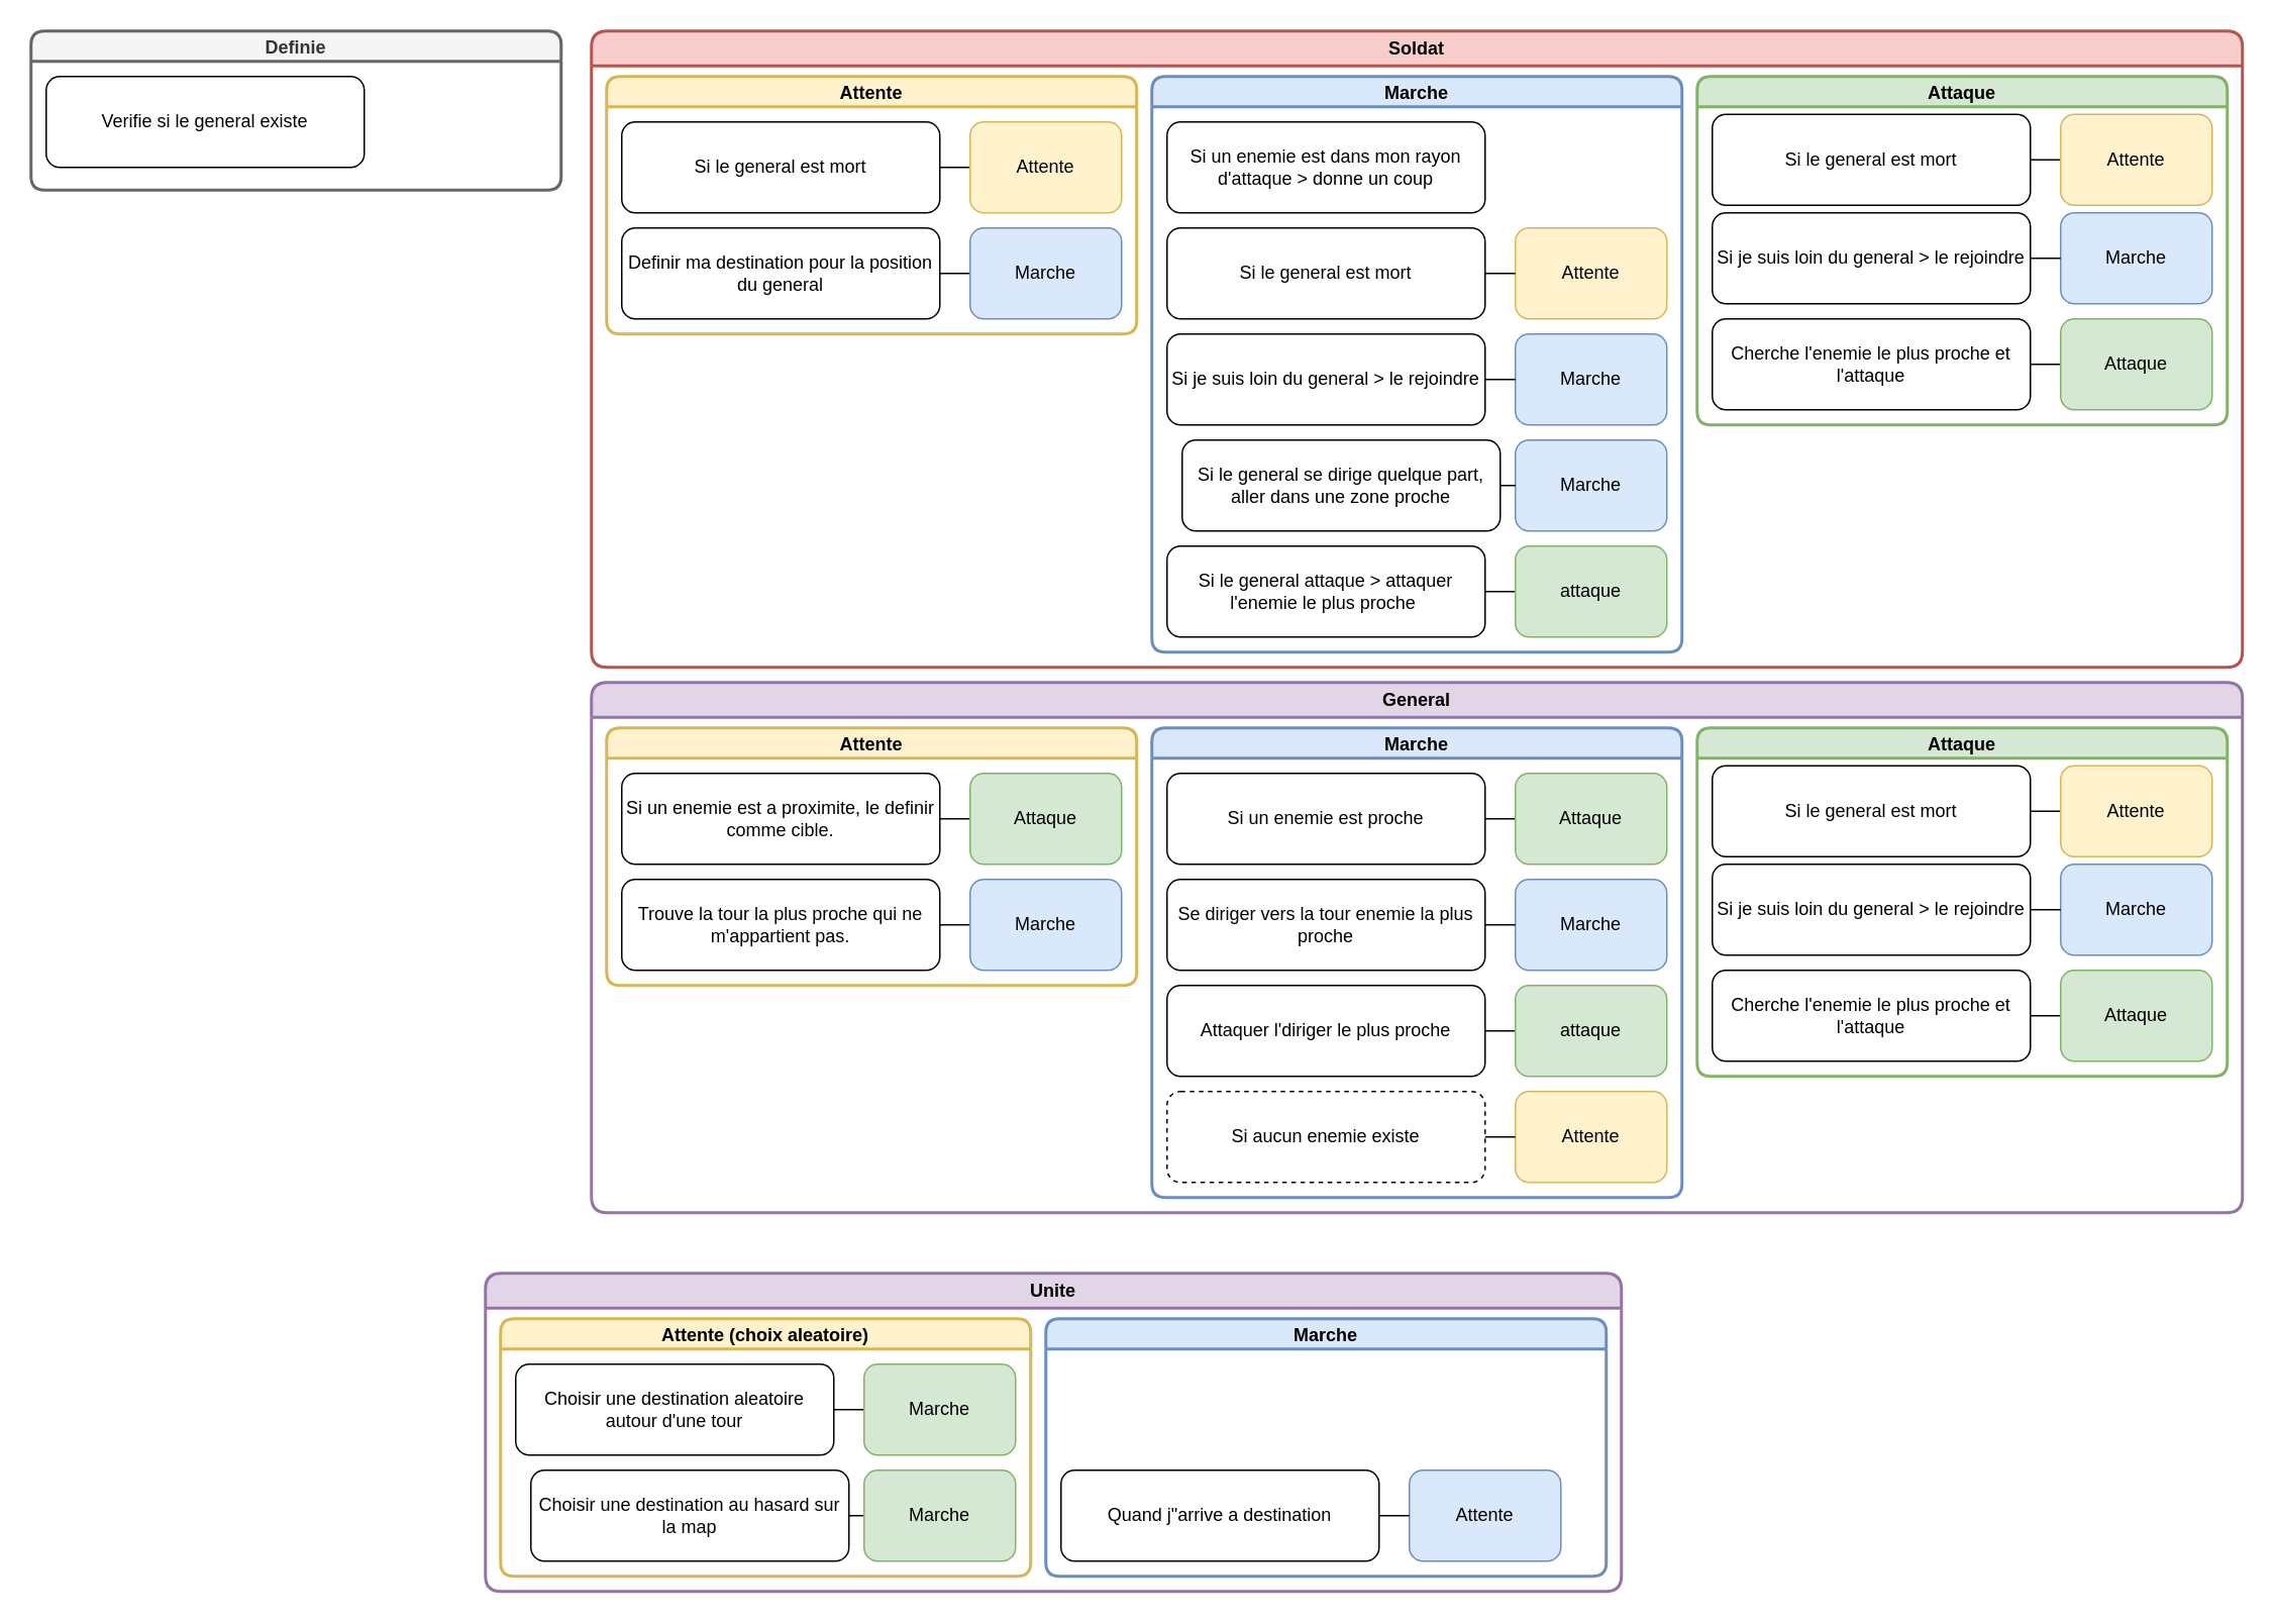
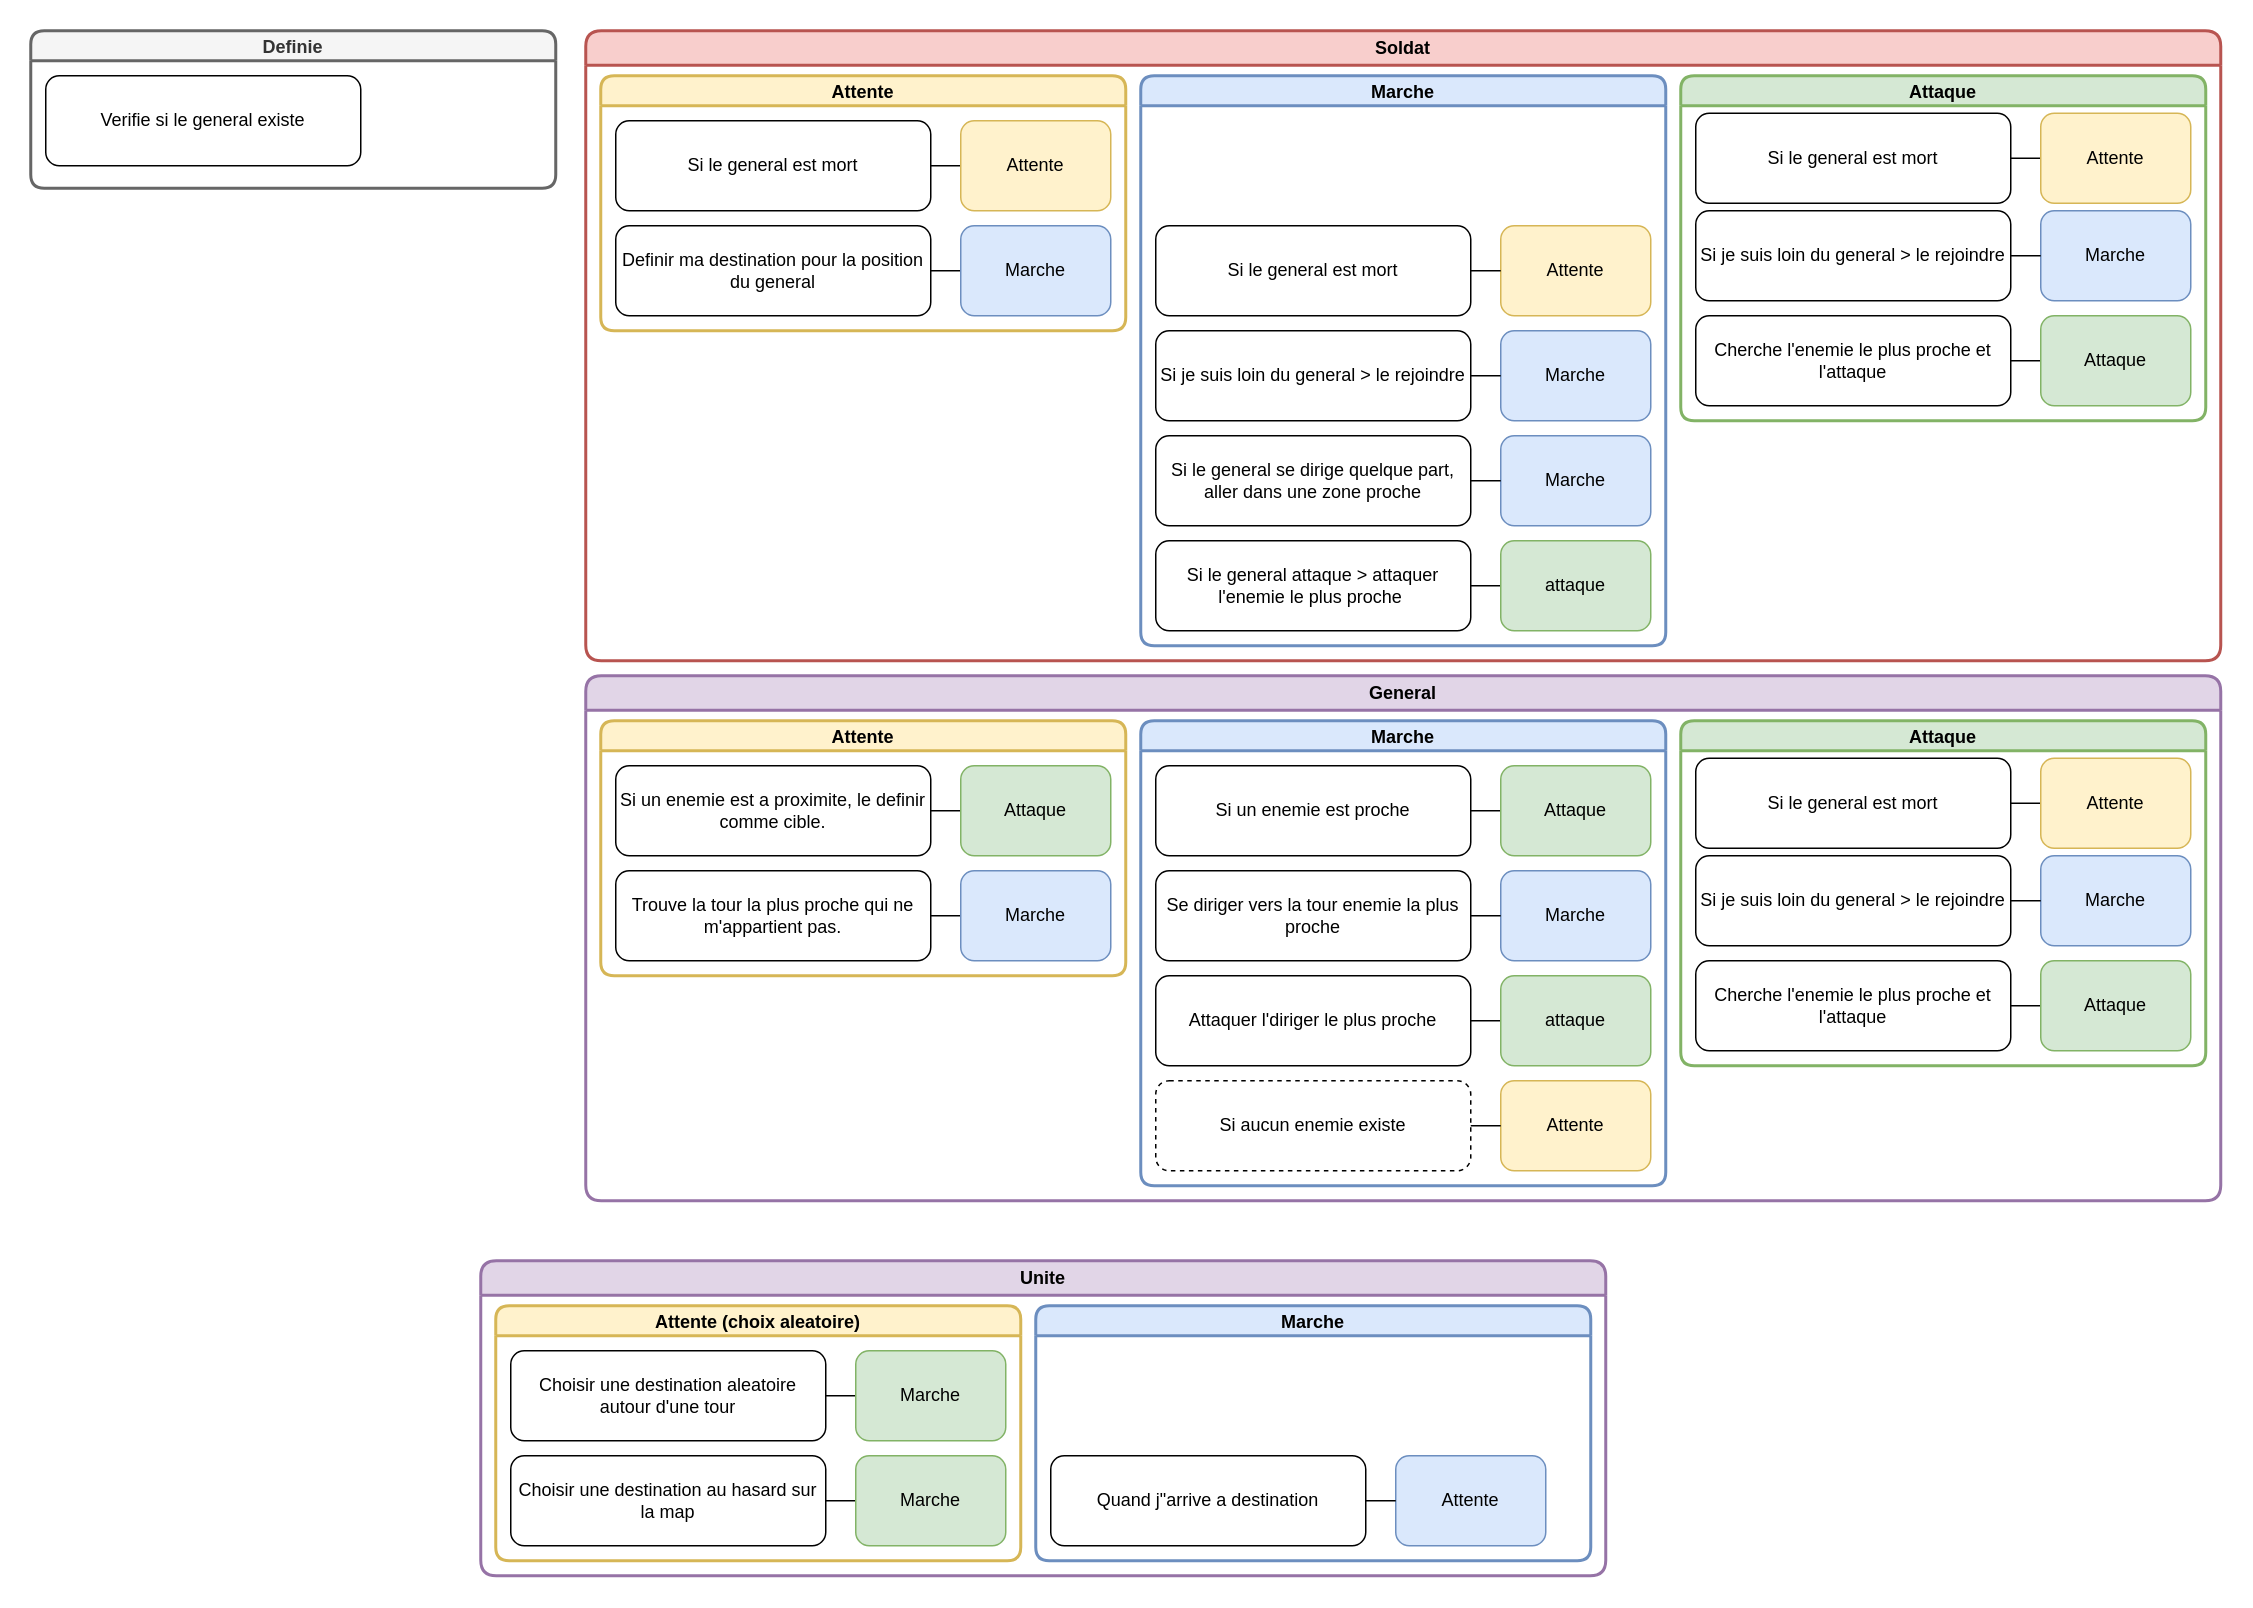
- <mxCell id="11" value="Si un enemie est dans mon rayon d'attaque &amp;gt; donne un coup" style="whiteSpace=wrap;html=1;align=center;treeFolding=1;treeMoving=1;newEdgeStyle={&quot;edgeStyle&quot;:&quot;elbowEdgeStyle&quot;,&quot;startArrow&quot;:&quot;none&quot;,&quot;endArrow&quot;:&quot;none&quot;};rounded=1;glass=0;" parent="10" vertex="1"><mxGeometry x="10" y="30" width="210" height="60" as="geometry" /></mxCell>
- <mxCell id="18" value="Si le general se dirige quelque part, aller dans une zone proche" style="whiteSpace=wrap;html=1;align=center;treeFolding=1;treeMoving=1;newEdgeStyle={&quot;edgeStyle&quot;:&quot;elbowEdgeStyle&quot;,&quot;startArrow&quot;:&quot;none&quot;,&quot;endArrow&quot;:&quot;none&quot;};rounded=1;glass=0;" parent="10" vertex="1"><mxGeometry x="20" y="240" width="210" height="60" as="geometry" /></mxCell>
+ <mxCell id="18" value="Si le general se dirige quelque part, aller dans une zone proche" style="whiteSpace=wrap;html=1;align=center;treeFolding=1;treeMoving=1;newEdgeStyle={&quot;edgeStyle&quot;:&quot;elbowEdgeStyle&quot;,&quot;startArrow&quot;:&quot;none&quot;,&quot;endArrow&quot;:&quot;none&quot;};rounded=1;glass=0;" parent="10" vertex="1"><mxGeometry x="10" y="240" width="210" height="60" as="geometry" /></mxCell>
- <mxCell id="77" value="Choisir une destination au hasard sur la map" style="whiteSpace=wrap;html=1;align=center;treeFolding=1;treeMoving=1;newEdgeStyle={&quot;edgeStyle&quot;:&quot;elbowEdgeStyle&quot;,&quot;startArrow&quot;:&quot;none&quot;,&quot;endArrow&quot;:&quot;none&quot;};rounded=1;glass=0;" vertex="1" parent="72"><mxGeometry x="20" y="100" width="210" height="60" as="geometry" /></mxCell>
+ <mxCell id="77" value="Choisir une destination au hasard sur la map" style="whiteSpace=wrap;html=1;align=center;treeFolding=1;treeMoving=1;newEdgeStyle={&quot;edgeStyle&quot;:&quot;elbowEdgeStyle&quot;,&quot;startArrow&quot;:&quot;none&quot;,&quot;endArrow&quot;:&quot;none&quot;};rounded=1;glass=0;" vertex="1" parent="72"><mxGeometry x="10" y="100" width="210" height="60" as="geometry" /></mxCell>
